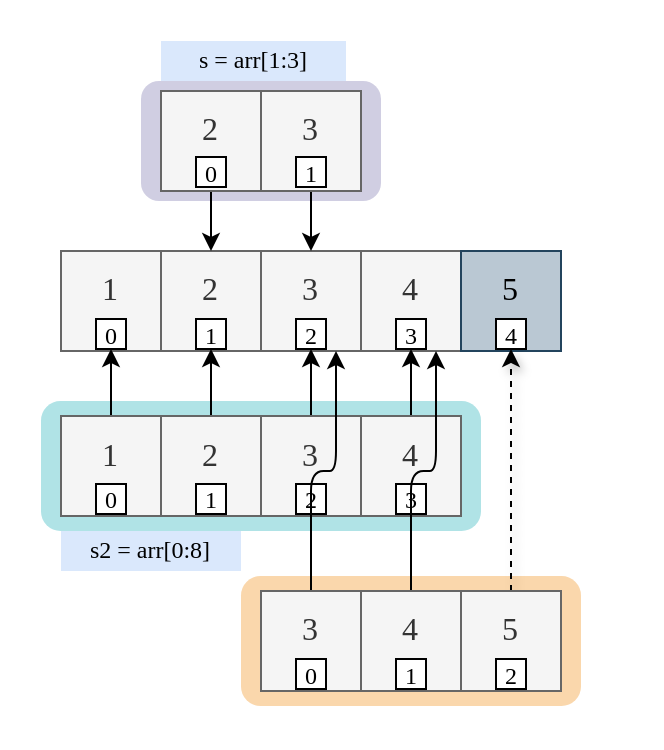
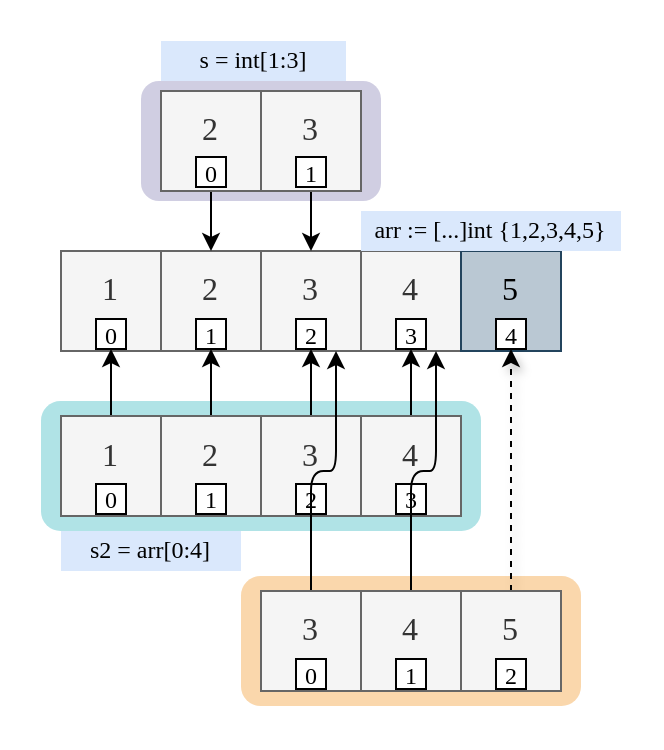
- <mxCell id="42" value="&lt;font style=&quot;font-size: 12px&quot;&gt;s = arr[1:3]&lt;/font&gt;" style="text;html=1;fillColor=#dae8fc;align=center;verticalAlign=middle;whiteSpace=wrap;rounded=0;labelBackgroundColor=none;fontFamily=Lucida Console;fontSize=14;" vertex="1" parent="1"><mxGeometry x="80" y="20" width="92.5" height="20" as="geometry" /></mxCell>
+ <mxCell id="42" value="&lt;font style=&quot;font-size: 12px&quot;&gt;s = int[1:3]&lt;/font&gt;" style="text;html=1;fillColor=#dae8fc;align=center;verticalAlign=middle;whiteSpace=wrap;rounded=0;labelBackgroundColor=none;fontFamily=Lucida Console;fontSize=14;" vertex="1" parent="1"><mxGeometry x="80" y="20" width="92.5" height="20" as="geometry" /></mxCell>
+ <mxCell id="43" value="&lt;font style=&quot;font-size: 12px&quot;&gt;arr := [...]int {1,2,3,4,5}&lt;/font&gt;" style="text;html=1;fillColor=#dae8fc;align=center;verticalAlign=middle;whiteSpace=wrap;rounded=0;labelBackgroundColor=none;fontFamily=Lucida Console;fontSize=14;" vertex="1" parent="1"><mxGeometry x="180" y="105" width="130" height="20" as="geometry" /></mxCell>
- <mxCell id="44" value="&lt;font style=&quot;font-size: 12px&quot;&gt;s2 = arr[0:8]&lt;/font&gt;" style="text;html=1;fillColor=#dae8fc;align=center;verticalAlign=middle;whiteSpace=wrap;rounded=0;labelBackgroundColor=none;fontFamily=Lucida Console;fontSize=14;" vertex="1" parent="1"><mxGeometry x="30" y="265" width="90" height="20" as="geometry" /></mxCell>
+ <mxCell id="44" value="&lt;font style=&quot;font-size: 12px&quot;&gt;s2 = arr[0:4]&lt;/font&gt;" style="text;html=1;fillColor=#dae8fc;align=center;verticalAlign=middle;whiteSpace=wrap;rounded=0;labelBackgroundColor=none;fontFamily=Lucida Console;fontSize=14;" vertex="1" parent="1"><mxGeometry x="30" y="265" width="90" height="20" as="geometry" /></mxCell>
